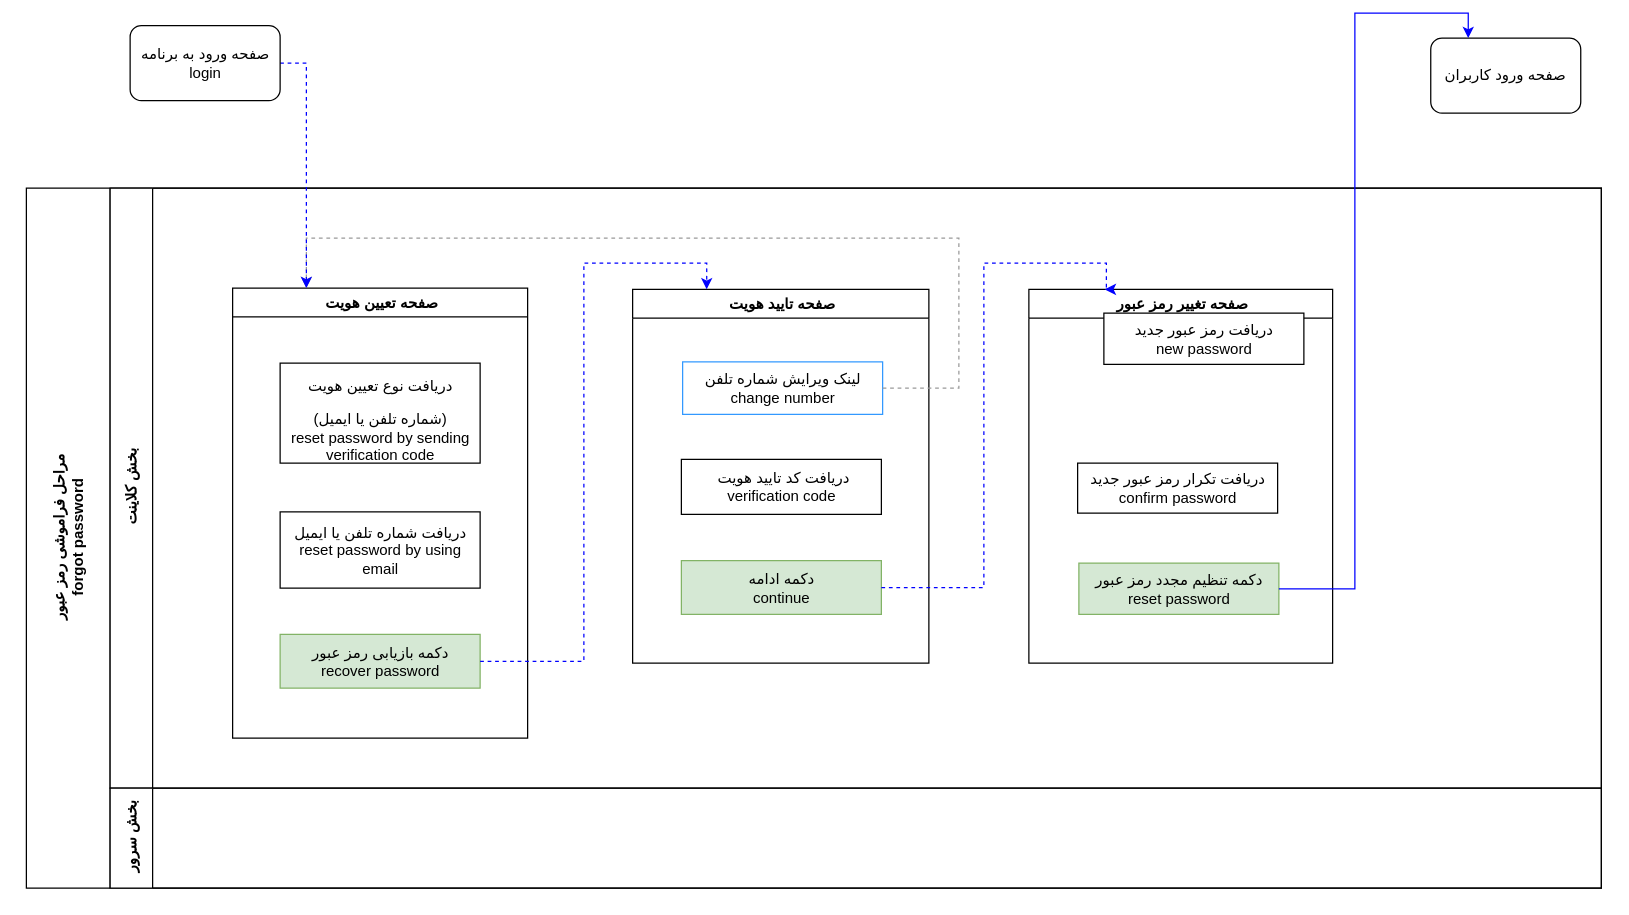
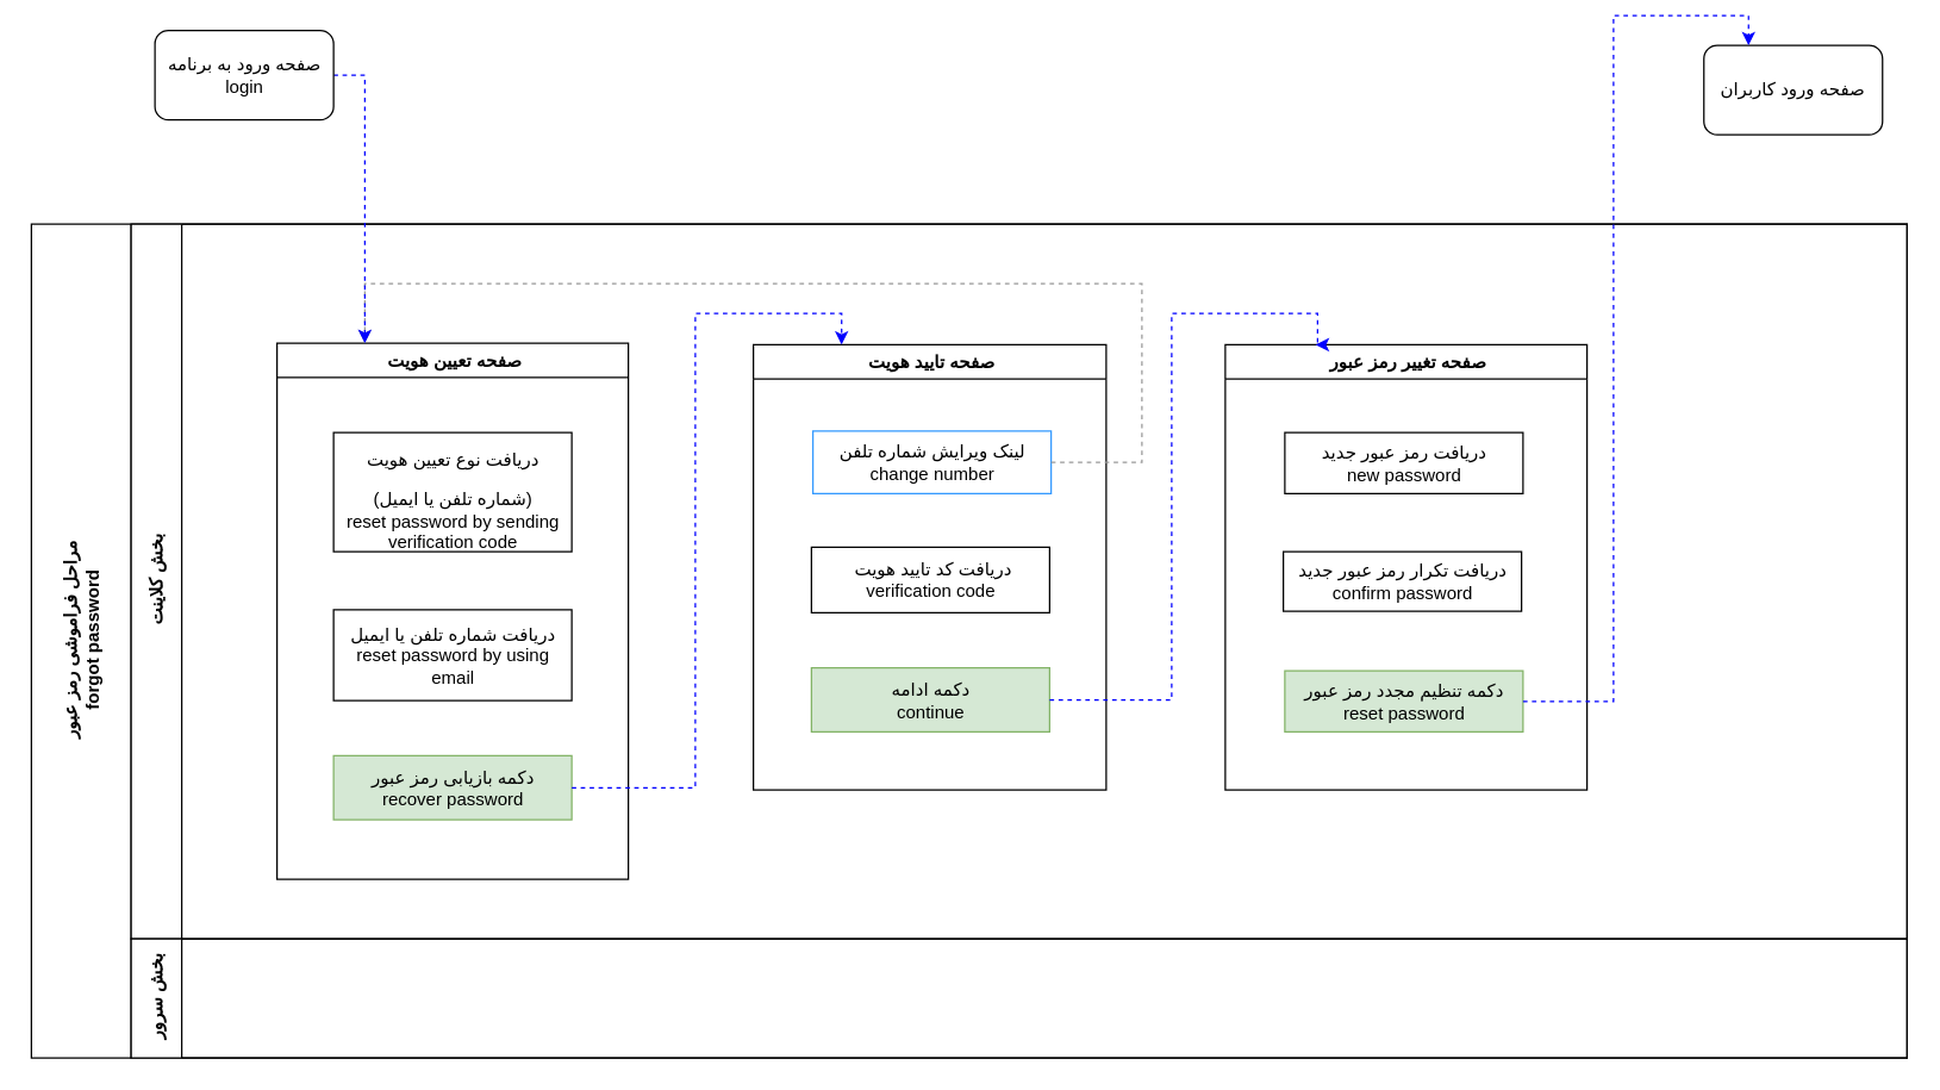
- <mxCell id="21" style="edgeStyle=orthogonalEdgeStyle;rounded=0;orthogonalLoop=1;jettySize=auto;html=1;exitX=1;exitY=0.5;exitDx=0;exitDy=0;entryX=0.25;entryY=0;entryDx=0;entryDy=0;dashed=0;strokeColor=#0000FF;" parent="1" source="7" target="20" edge="1"><mxGeometry relative="1" as="geometry" /></mxCell>
+ <mxCell id="21" style="edgeStyle=orthogonalEdgeStyle;rounded=0;orthogonalLoop=1;jettySize=auto;html=1;exitX=1;exitY=0.5;exitDx=0;exitDy=0;entryX=0.25;entryY=0;entryDx=0;entryDy=0;dashed=1;strokeColor=#0000FF;" parent="1" source="7" target="20" edge="1"><mxGeometry relative="1" as="geometry" /></mxCell>
- <mxCell id="5" value="&lt;p&gt;&lt;/p&gt;&lt;p&gt;&lt;/p&gt;&lt;p&gt;&lt;/p&gt;&lt;p&gt;&lt;/p&gt;&lt;p&gt;&lt;/p&gt;&lt;p&gt;دریافت رمز عبور جدید&lt;br&gt;new password&lt;br&gt;&lt;/p&gt;" style="rounded=0;whiteSpace=wrap;html=1;" parent="4" vertex="1"><mxGeometry x="60" y="19" width="160" height="41" as="geometry" /></mxCell>
+ <mxCell id="5" value="&lt;p&gt;&lt;/p&gt;&lt;p&gt;&lt;/p&gt;&lt;p&gt;&lt;/p&gt;&lt;p&gt;&lt;/p&gt;&lt;p&gt;&lt;/p&gt;&lt;p&gt;دریافت رمز عبور جدید&lt;br&gt;new password&lt;br&gt;&lt;/p&gt;" style="rounded=0;whiteSpace=wrap;html=1;" parent="4" vertex="1"><mxGeometry x="40" y="59" width="160" height="41" as="geometry" /></mxCell>
